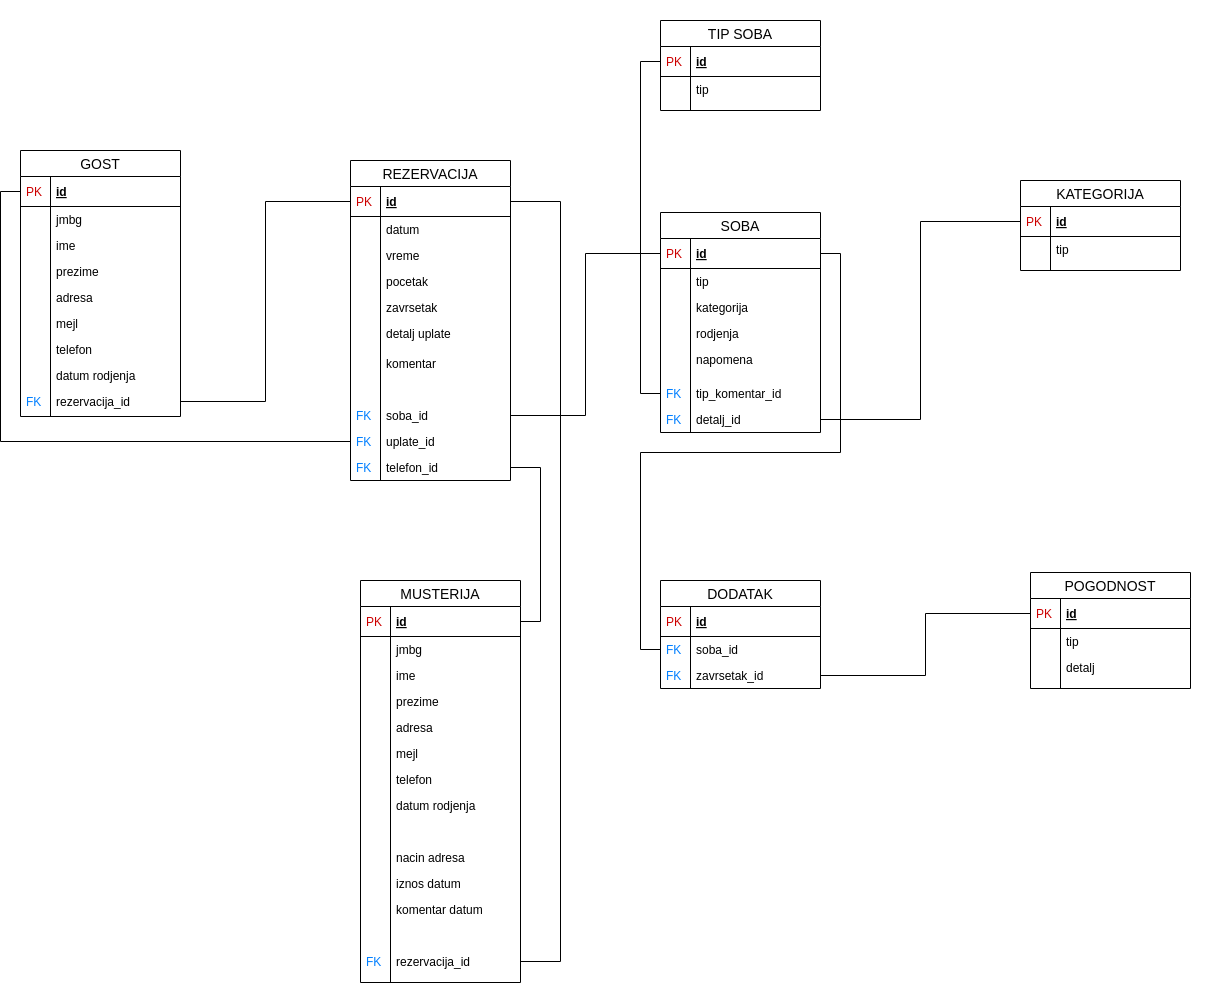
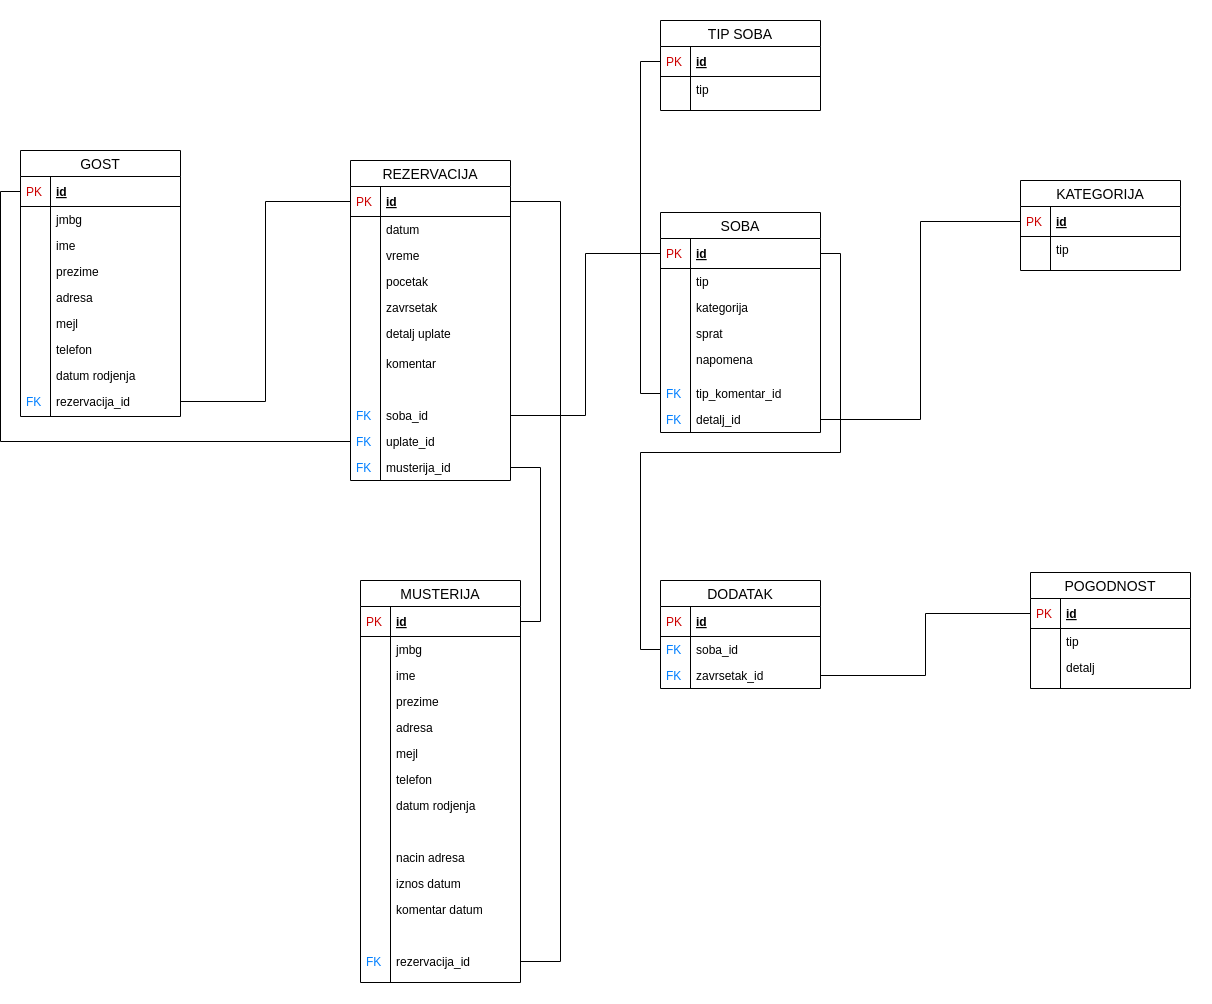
- <mxCell id="53" value="rodjenja" style="shape=partialRectangle;top=0;left=0;right=0;bottom=0;align=left;verticalAlign=top;fillColor=none;spacingLeft=34;spacingRight=4;overflow=hidden;rotatable=0;points=[[0,0.5],[1,0.5]];portConstraint=eastwest;dropTarget=0;fontSize=12;" vertex="1" parent="46"><mxGeometry y="108" width="160" height="26" as="geometry" /></mxCell>
+ <mxCell id="53" value="sprat" style="shape=partialRectangle;top=0;left=0;right=0;bottom=0;align=left;verticalAlign=top;fillColor=none;spacingLeft=34;spacingRight=4;overflow=hidden;rotatable=0;points=[[0,0.5],[1,0.5]];portConstraint=eastwest;dropTarget=0;fontSize=12;" vertex="1" parent="46"><mxGeometry y="108" width="160" height="26" as="geometry" /></mxCell>
- <mxCell id="32" value="telefon_id" style="shape=partialRectangle;top=0;left=0;right=0;bottom=0;align=left;verticalAlign=top;fillColor=none;spacingLeft=34;spacingRight=4;overflow=hidden;rotatable=0;points=[[0,0.5],[1,0.5]];portConstraint=eastwest;dropTarget=0;fontSize=12;" vertex="1" parent="9"><mxGeometry y="294" width="160" height="26" as="geometry" /></mxCell>
+ <mxCell id="32" value="musterija_id" style="shape=partialRectangle;top=0;left=0;right=0;bottom=0;align=left;verticalAlign=top;fillColor=none;spacingLeft=34;spacingRight=4;overflow=hidden;rotatable=0;points=[[0,0.5],[1,0.5]];portConstraint=eastwest;dropTarget=0;fontSize=12;" vertex="1" parent="9"><mxGeometry y="294" width="160" height="26" as="geometry" /></mxCell>
